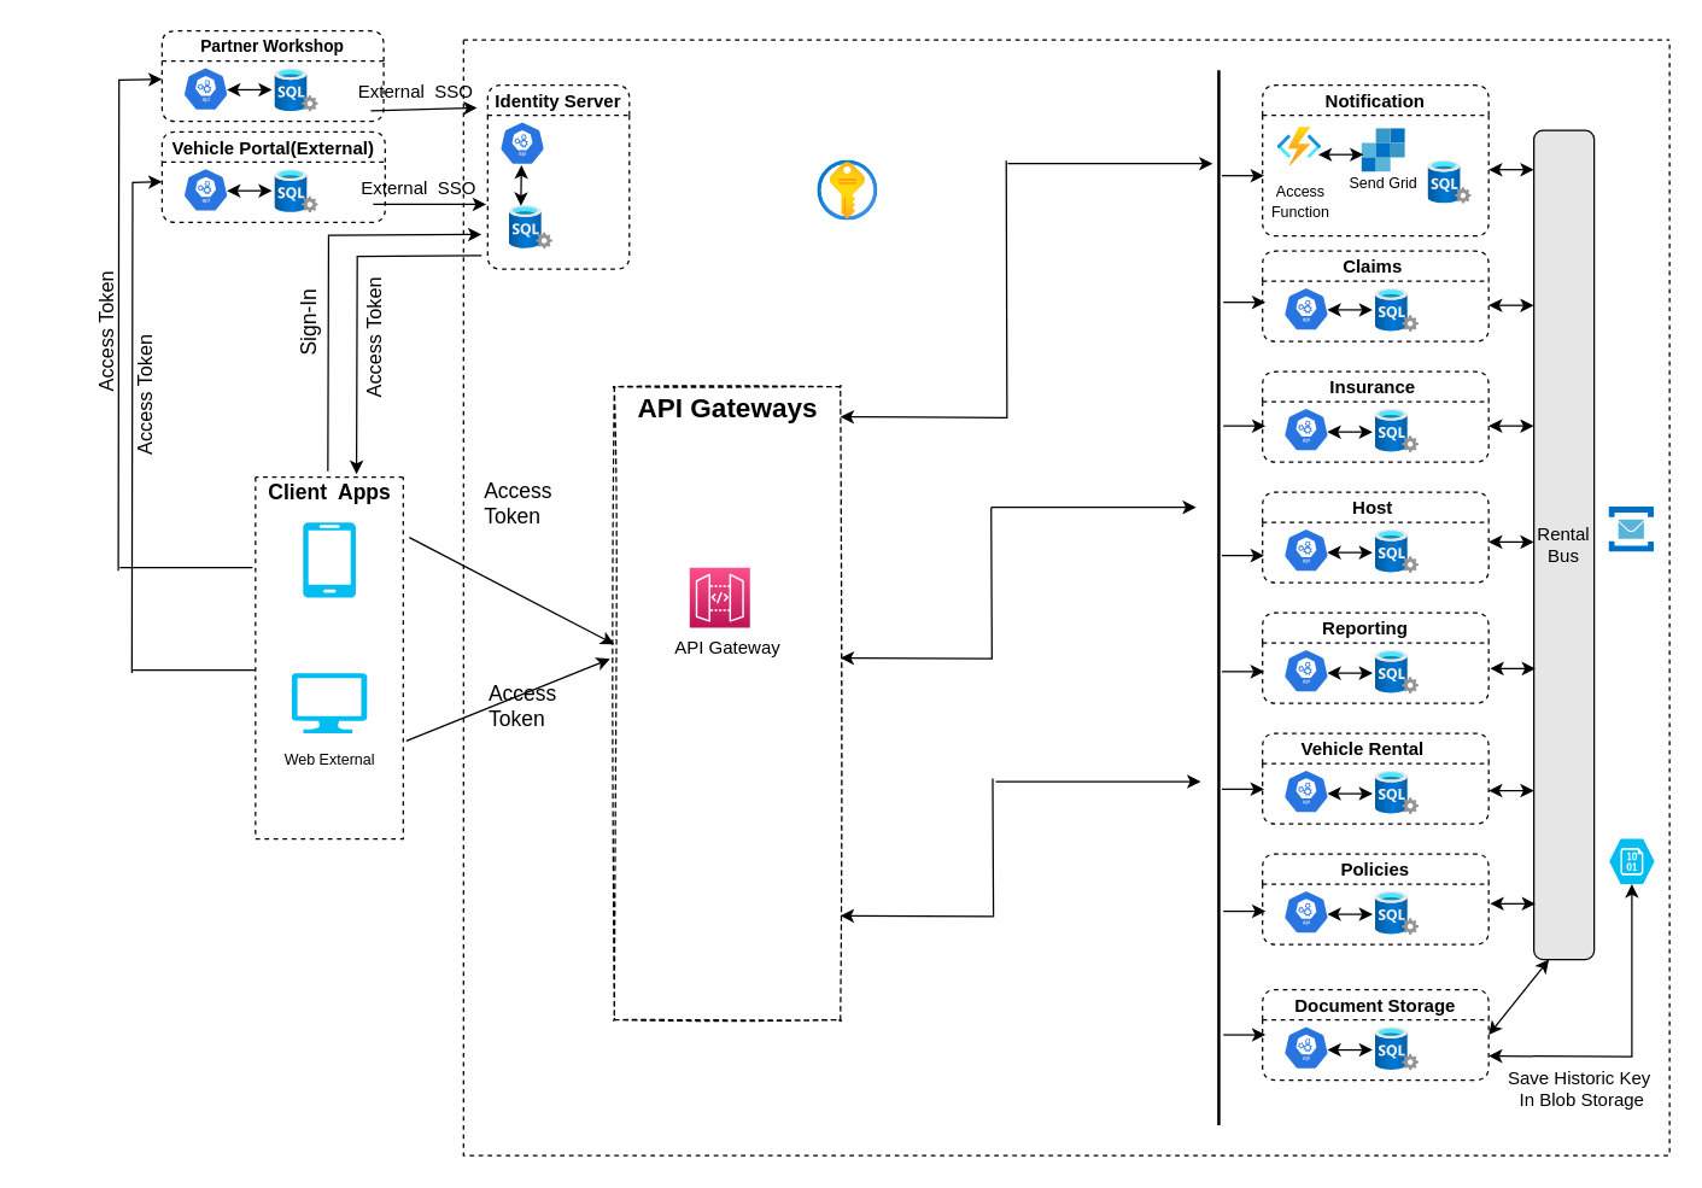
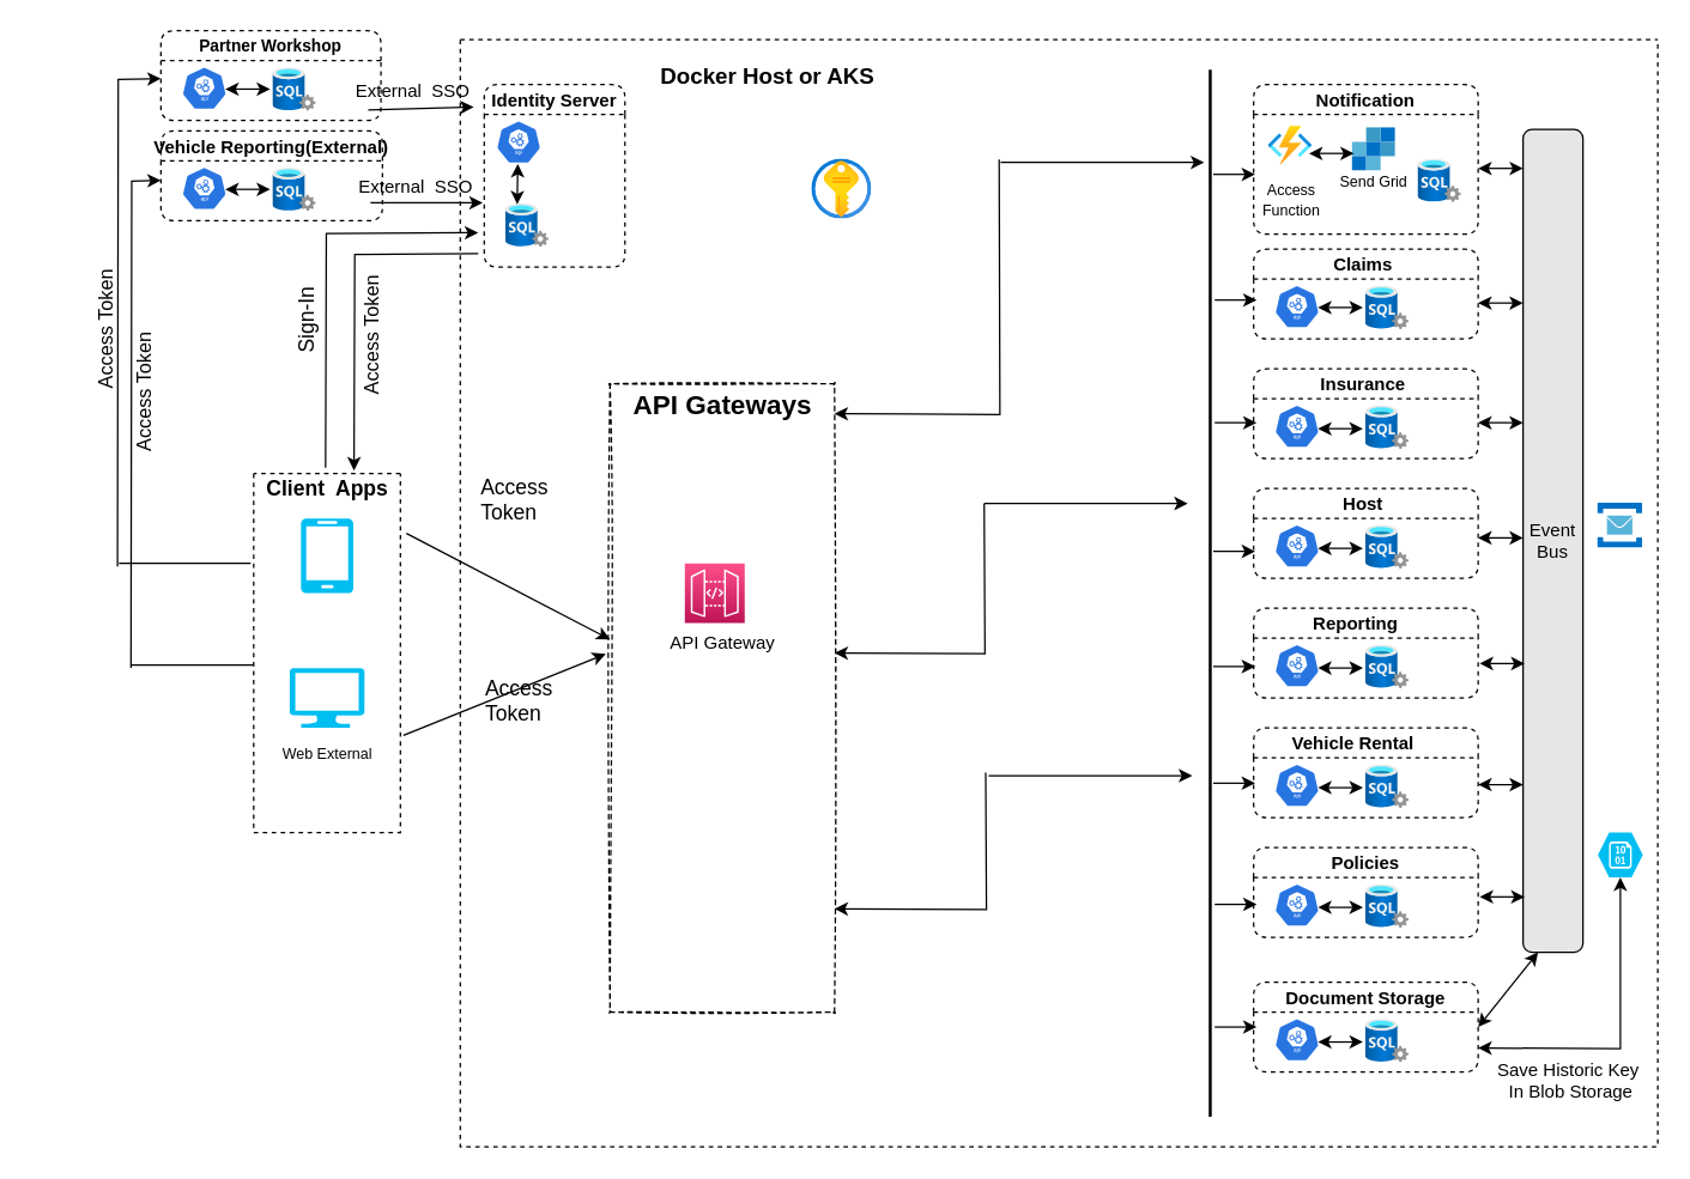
+ <mxCell id="84" value="Docker Host or AKS" style="text;html=1;align=center;verticalAlign=middle;resizable=0;points=[];autosize=1;strokeColor=none;fillColor=none;fontSize=15;fontStyle=1" parent="1" vertex="1"><mxGeometry x="432" y="40" width="160" height="20" as="geometry" /></mxCell>
- <mxCell id="85" value="Vehicle Portal(External)" style="swimlane;startSize=20;glass=0;swimlaneLine=1;dashed=1;strokeWidth=1;swimlaneFillColor=none;rounded=1;shadow=0;sketch=0;swimlaneHead=1;horizontal=1;noLabel=0;collapsible=0;" parent="1" vertex="1"><mxGeometry x="107" y="87" width="148" height="60" as="geometry"><mxRectangle x="140" y="55" width="50" height="40" as="alternateBounds" /></mxGeometry></mxCell>
+ <mxCell id="85" value="Vehicle Reporting(External)" style="swimlane;startSize=20;glass=0;swimlaneLine=1;dashed=1;strokeWidth=1;swimlaneFillColor=none;rounded=1;shadow=0;sketch=0;swimlaneHead=1;horizontal=1;noLabel=0;collapsible=0;" parent="1" vertex="1"><mxGeometry x="107" y="87" width="148" height="60" as="geometry"><mxRectangle x="140" y="55" width="50" height="40" as="alternateBounds" /></mxGeometry></mxCell>
- <mxCell id="2" value="Rental Bus" style="rounded=1;whiteSpace=wrap;html=1;direction=north;fillColor=#E6E6E6;labelPosition=center;verticalLabelPosition=middle;align=center;verticalAlign=middle;flipH=0;flipV=0;" parent="1" vertex="1"><mxGeometry x="1017" y="86" width="40" height="550" as="geometry" /></mxCell>
+ <mxCell id="2" value="Event Bus" style="rounded=1;whiteSpace=wrap;html=1;direction=north;fillColor=#E6E6E6;labelPosition=center;verticalLabelPosition=middle;align=center;verticalAlign=middle;flipH=0;flipV=0;" parent="1" vertex="1"><mxGeometry x="1017" y="86" width="40" height="550" as="geometry" /></mxCell>
